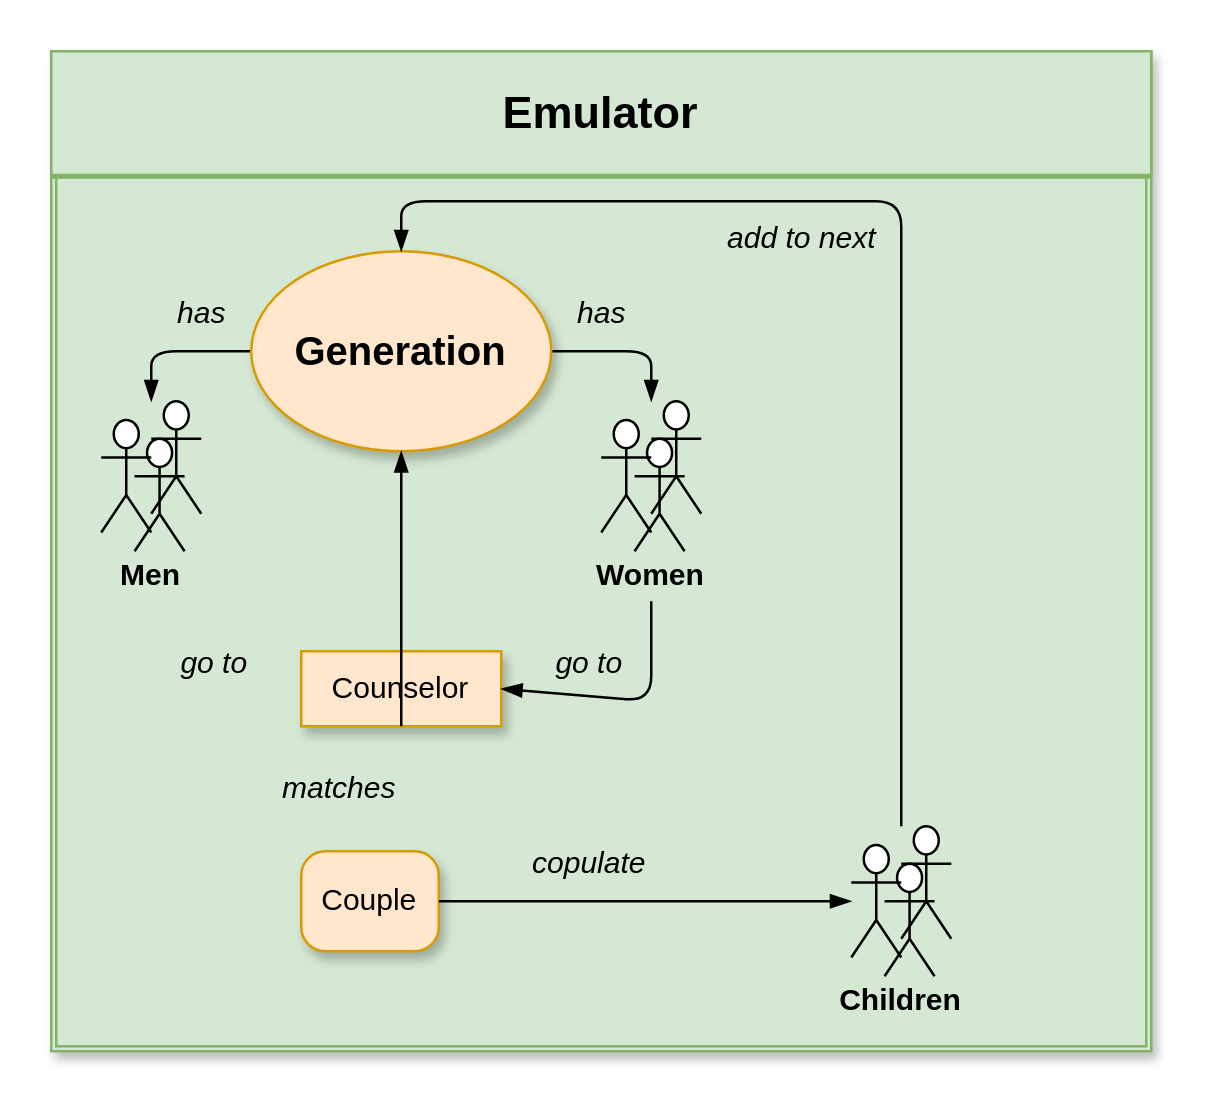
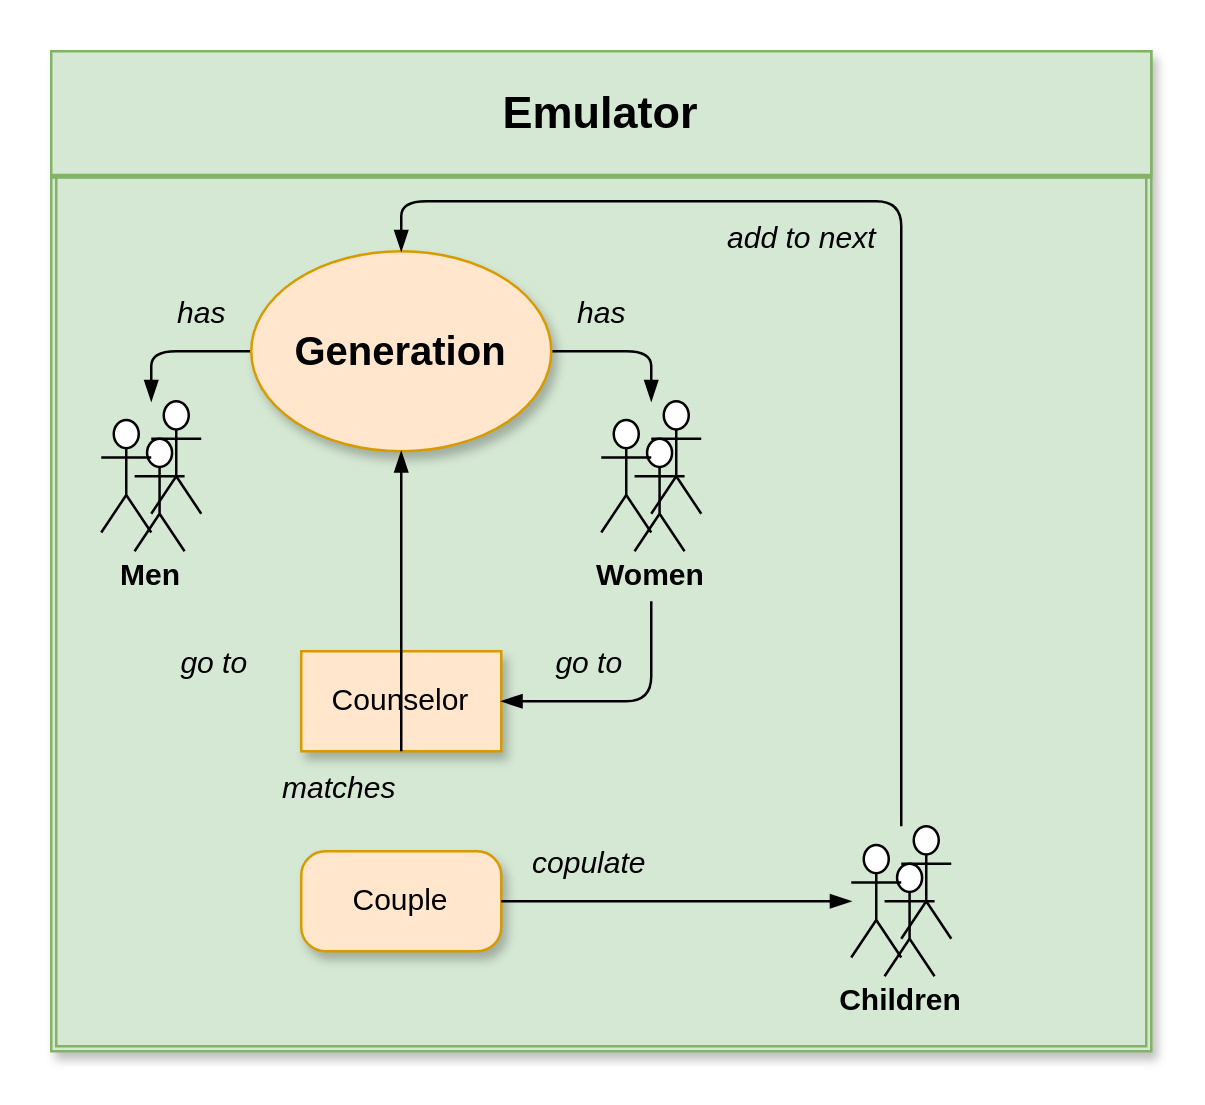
- <mxCell id="30" value="Counselor" style="rounded=0;whiteSpace=wrap;html=1;shadow=1;fontSize=12;fillColor=#ffe6cc;strokeColor=#d79b00;" vertex="1" parent="1"><mxGeometry x="120" y="260" width="80" height="30" as="geometry" /></mxCell>
+ <mxCell id="30" value="Counselor" style="rounded=0;whiteSpace=wrap;html=1;shadow=1;fontSize=12;fillColor=#ffe6cc;strokeColor=#d79b00;" vertex="1" parent="1"><mxGeometry x="120" y="260" width="80" height="40" as="geometry" /></mxCell>
- <mxCell id="6" value="Couple" style="rounded=1;whiteSpace=wrap;html=1;shadow=1;fontSize=12;fillColor=#ffe6cc;strokeColor=#d79b00;arcSize=24;" vertex="1" parent="2"><mxGeometry x="100" y="320" width="55" height="40" as="geometry" /></mxCell>
+ <mxCell id="6" value="Couple" style="rounded=1;whiteSpace=wrap;html=1;shadow=1;fontSize=12;fillColor=#ffe6cc;strokeColor=#d79b00;arcSize=24;" vertex="1" parent="2"><mxGeometry x="100" y="320" width="80" height="40" as="geometry" /></mxCell>
